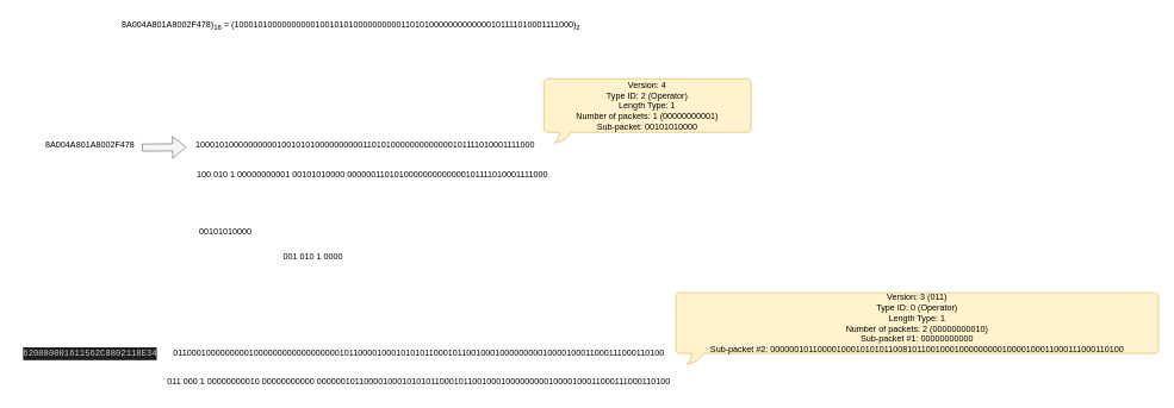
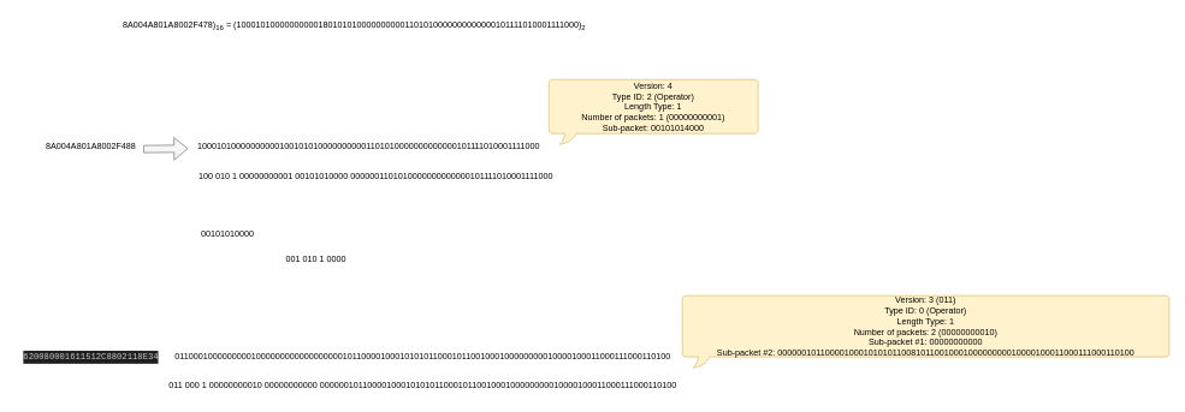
- <mxCell id="9" value="8A004A801A8002F478)&lt;sub&gt;16&lt;/sub&gt; = (100010100000000001001010100000000001101010000000000000101111010001111000)&lt;sub&gt;2&lt;/sub&gt;" style="text;html=1;align=center;verticalAlign=middle;resizable=0;points=[];autosize=1;strokeColor=none;fillColor=none;" vertex="1" parent="1"><mxGeometry x="160" y="20" width="660" height="30" as="geometry" /></mxCell>
+ <mxCell id="9" value="8A004A801A8002F478)&lt;sub&gt;16&lt;/sub&gt; = (100010100000000001801010100000000001101010000000000000101111010001111000)&lt;sub&gt;2&lt;/sub&gt;" style="text;html=1;align=center;verticalAlign=middle;resizable=0;points=[];autosize=1;strokeColor=none;fillColor=none;" vertex="1" parent="1"><mxGeometry x="160" y="20" width="660" height="30" as="geometry" /></mxCell>
- <mxCell id="4" value="Version: 4&lt;br&gt;Type ID: 2 (Operator)&lt;br&gt;Length Type: 1&lt;br&gt;Number of packets: 1 (00000000001)&lt;br&gt;Sub-packet:&amp;nbsp;00101010000" style="whiteSpace=wrap;html=1;shape=mxgraph.basic.roundRectCallout;dx=30;dy=15;size=5;boundedLbl=1;fillColor=#fff2cc;strokeColor=#d6b656;" vertex="1" parent="1"><mxGeometry x="760" y="110" width="290" height="90" as="geometry" /></mxCell>
+ <mxCell id="4" value="Version: 4&lt;br&gt;Type ID: 2 (Operator)&lt;br&gt;Length Type: 1&lt;br&gt;Number of packets: 1 (00000000001)&lt;br&gt;Sub-packet:&amp;nbsp;00101014000" style="whiteSpace=wrap;html=1;shape=mxgraph.basic.roundRectCallout;dx=30;dy=15;size=5;boundedLbl=1;fillColor=#fff2cc;strokeColor=#d6b656;" vertex="1" parent="1"><mxGeometry x="760" y="110" width="290" height="90" as="geometry" /></mxCell>
- <mxCell id="3" value="8A004A801A8002F478" style="text;html=1;align=center;verticalAlign=middle;resizable=0;points=[];autosize=1;strokeColor=none;fillColor=none;" vertex="1" parent="1"><mxGeometry x="50" y="188" width="150" height="30" as="geometry" /></mxCell>
+ <mxCell id="3" value="8A004A801A8002F488" style="text;html=1;align=center;verticalAlign=middle;resizable=0;points=[];autosize=1;strokeColor=none;fillColor=none;" vertex="1" parent="1"><mxGeometry x="50" y="188" width="150" height="30" as="geometry" /></mxCell>
- <mxCell id="11" value="&lt;div style=&quot;color: rgb(204, 204, 204); background-color: rgb(31, 31, 31); font-family: Menlo, Monaco, &amp;quot;Courier New&amp;quot;, monospace; line-height: 18px;&quot;&gt;620080001611562C8802118E34&lt;/div&gt;" style="text;html=1;align=center;verticalAlign=middle;resizable=0;points=[];autosize=1;strokeColor=none;fillColor=none;" vertex="1" parent="1"><mxGeometry x="20" y="480" width="210" height="30" as="geometry" /></mxCell>
+ <mxCell id="11" value="&lt;div style=&quot;color: rgb(204, 204, 204); background-color: rgb(31, 31, 31); font-family: Menlo, Monaco, &amp;quot;Courier New&amp;quot;, monospace; line-height: 18px;&quot;&gt;620080001611512C8802118E34&lt;/div&gt;" style="text;html=1;align=center;verticalAlign=middle;resizable=0;points=[];autosize=1;strokeColor=none;fillColor=none;" vertex="1" parent="1"><mxGeometry x="20" y="480" width="210" height="30" as="geometry" /></mxCell>
